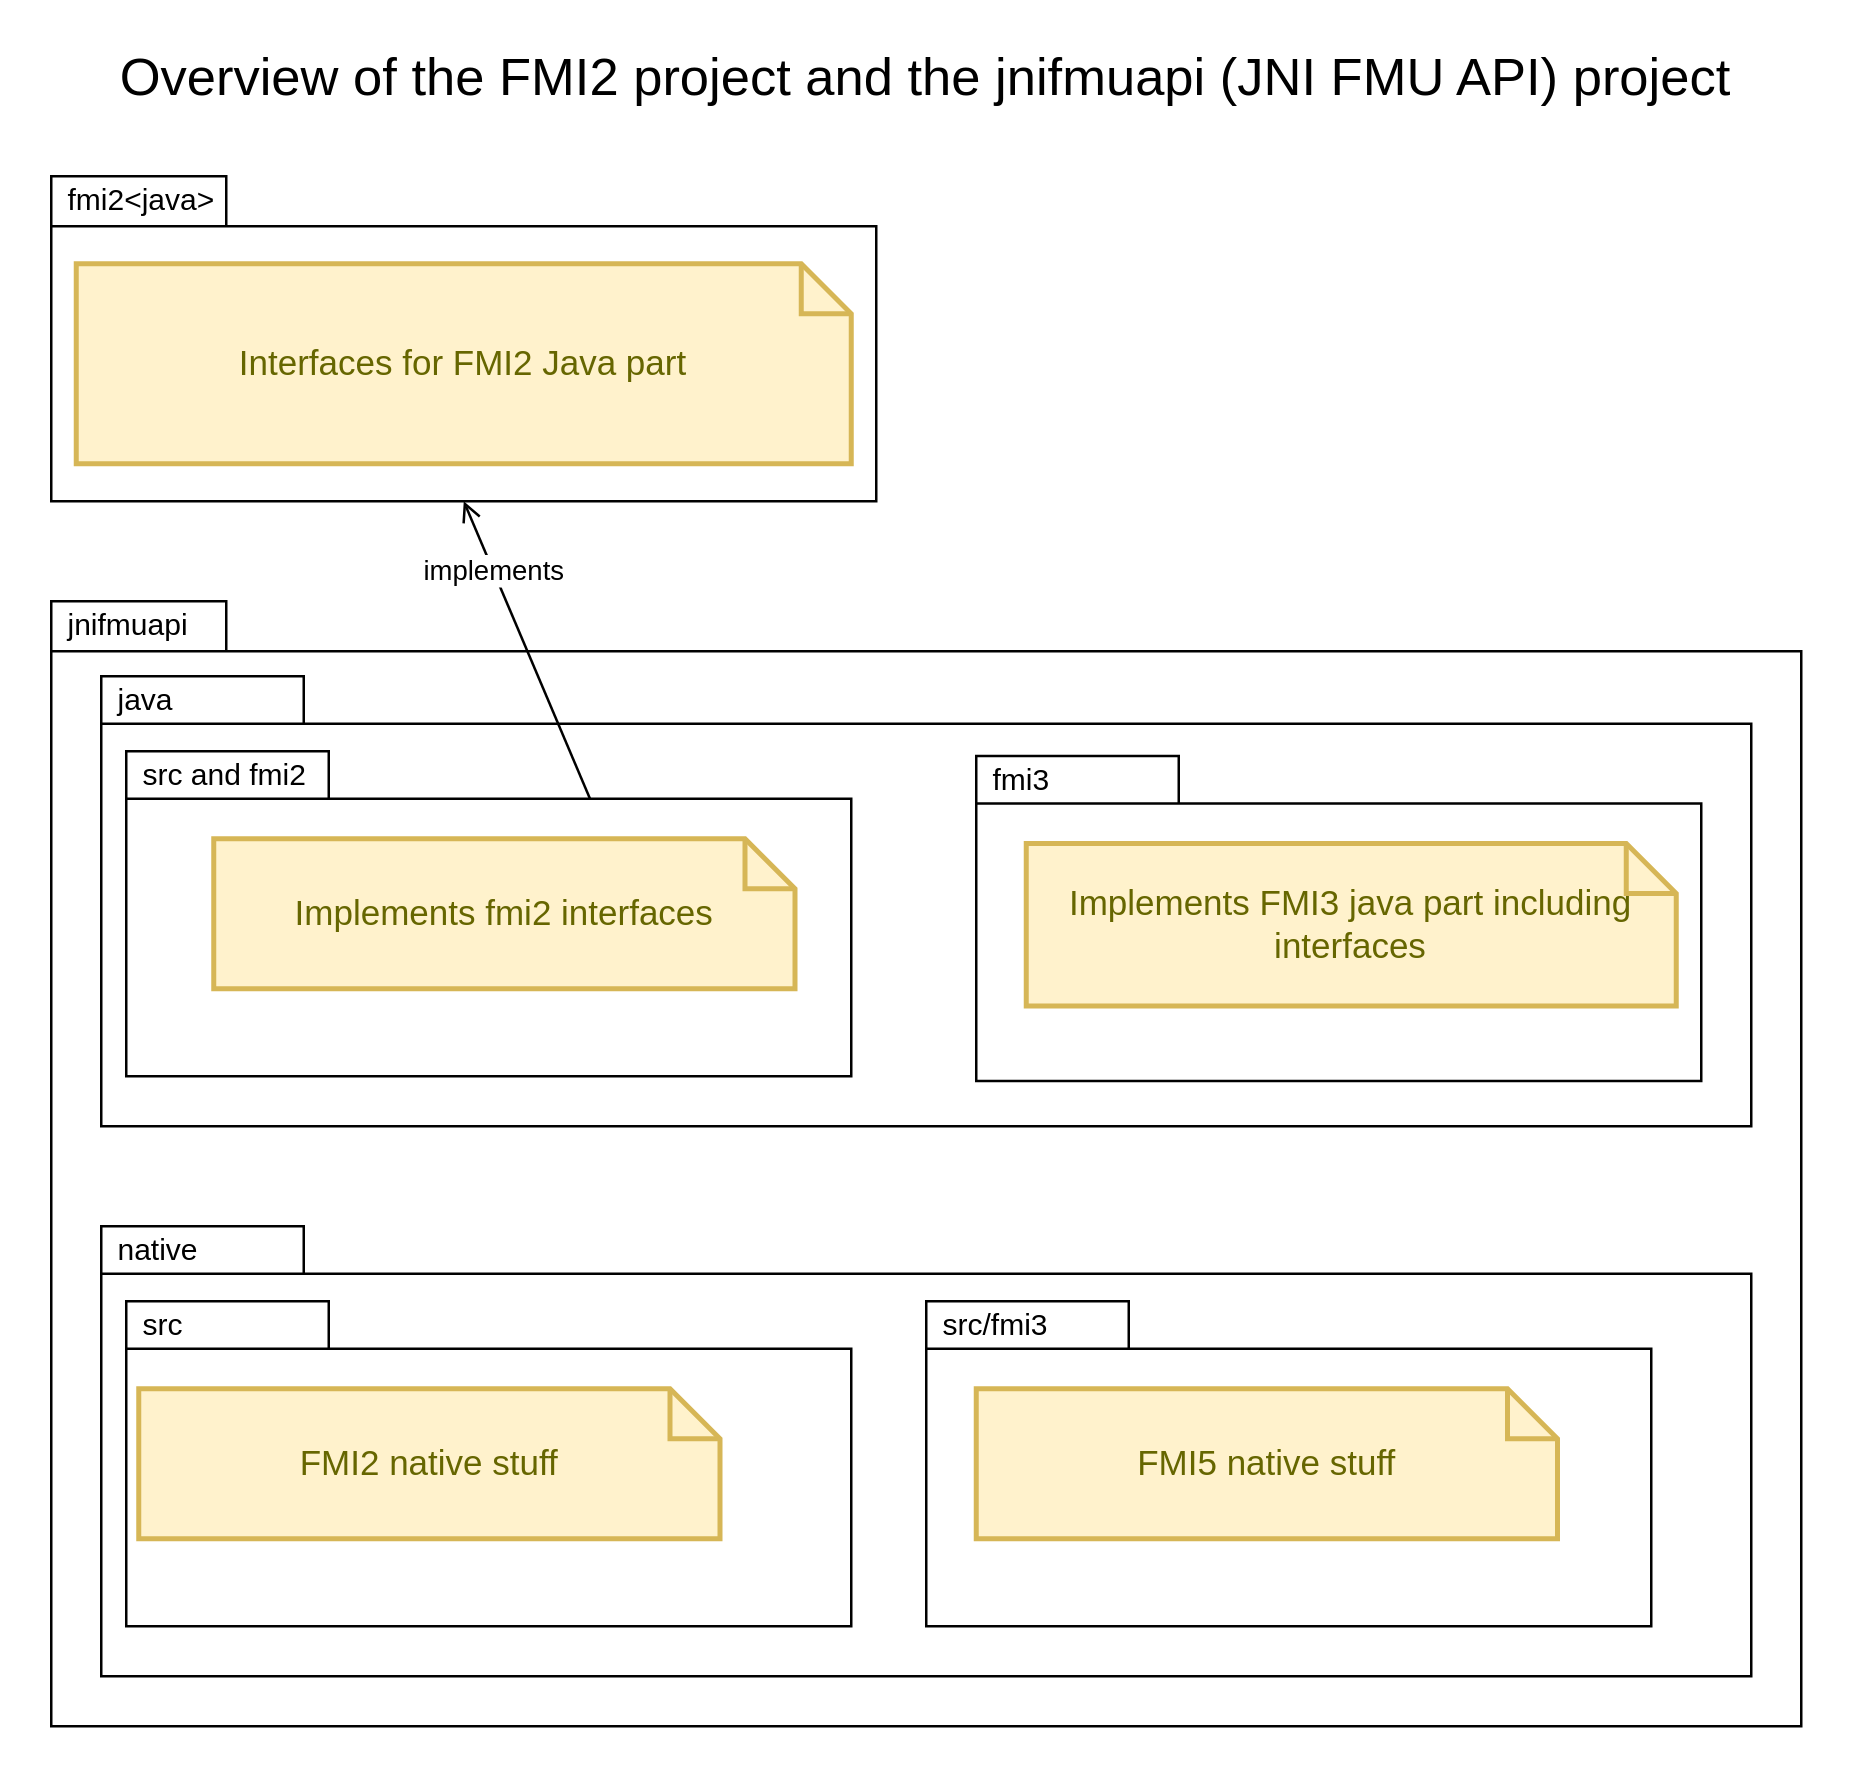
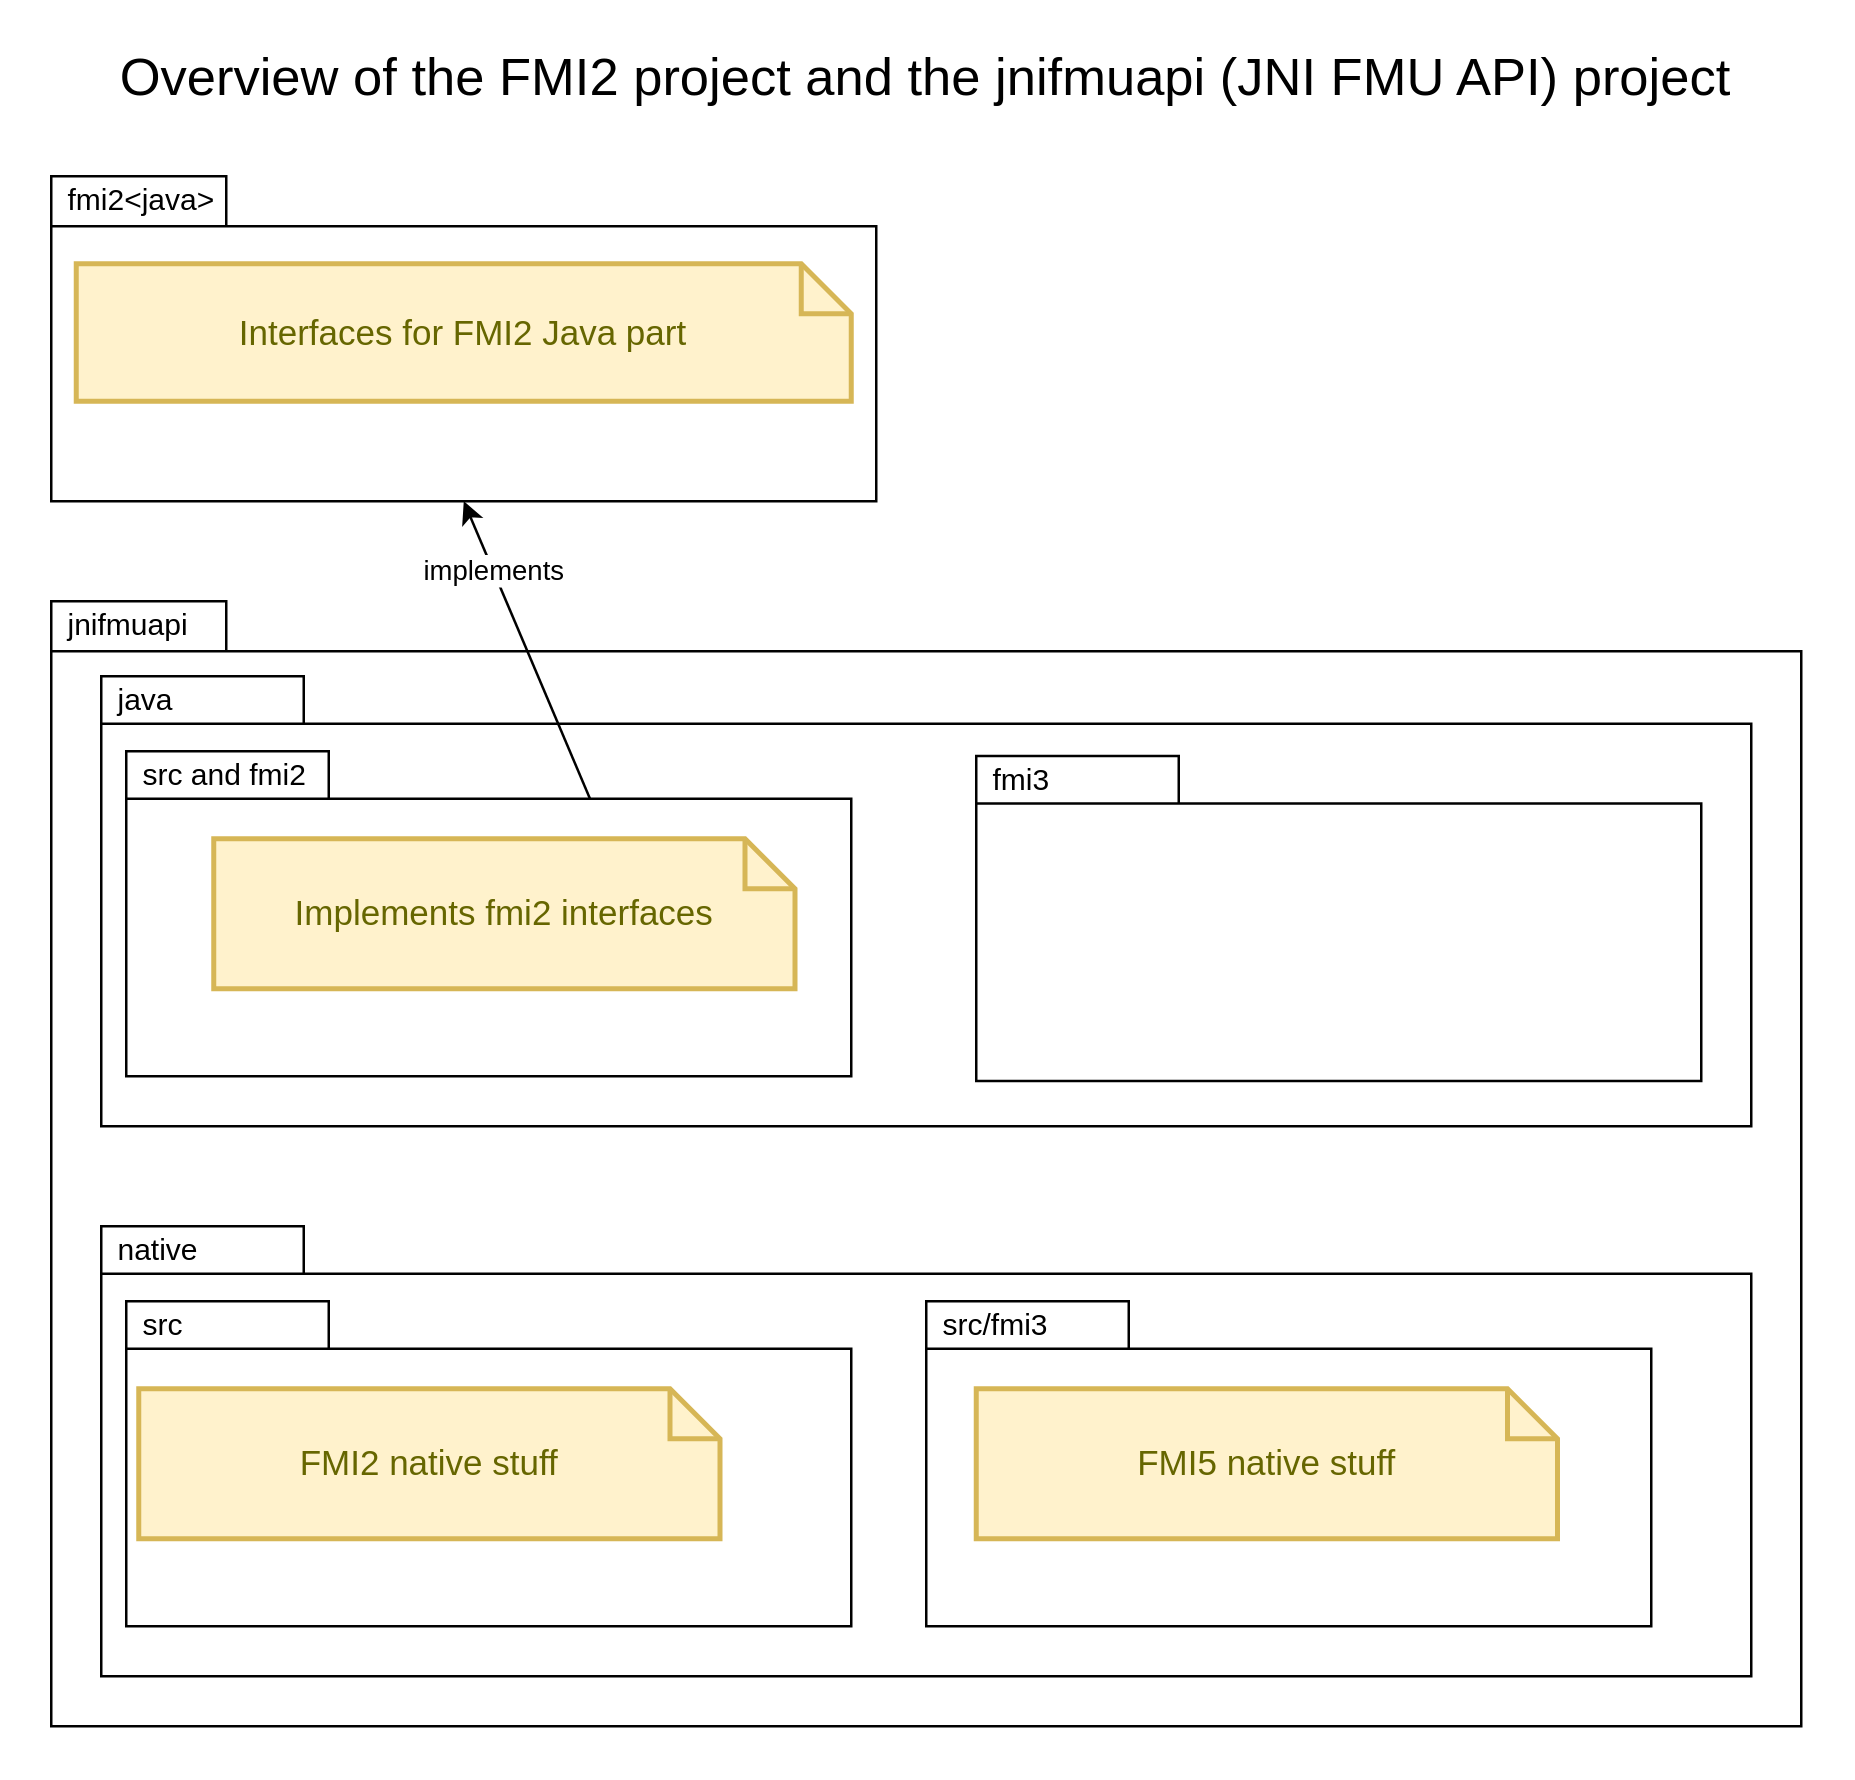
- <mxCell id="3" value="Interfaces for FMI2 Java part" style="shape=note;strokeWidth=2;fontSize=14;size=20;whiteSpace=wrap;html=1;fillColor=#fff2cc;strokeColor=#d6b656;fontColor=#666600;" vertex="1" parent="1"><mxGeometry x="30" y="105" width="310" height="80" as="geometry" /></mxCell>
+ <mxCell id="3" value="Interfaces for FMI2 Java part" style="shape=note;strokeWidth=2;fontSize=14;size=20;whiteSpace=wrap;html=1;fillColor=#fff2cc;strokeColor=#d6b656;fontColor=#666600;" vertex="1" parent="1"><mxGeometry x="30" y="105" width="310" height="55" as="geometry" /></mxCell>
- <mxCell id="9" style="rounded=0;orthogonalLoop=1;jettySize=auto;html=1;exitX=0;exitY=0;exitDx=185.5;exitDy=19;exitPerimeter=0;entryX=0.5;entryY=1;entryDx=0;entryDy=0;entryPerimeter=0;endArrow=open;" edge="1" parent="1" source="7" target="2"><mxGeometry relative="1" as="geometry" /></mxCell>
+ <mxCell id="9" style="rounded=0;orthogonalLoop=1;jettySize=auto;html=1;exitX=0;exitY=0;exitDx=185.5;exitDy=19;exitPerimeter=0;entryX=0.5;entryY=1;entryDx=0;entryDy=0;entryPerimeter=0;" edge="1" parent="1" source="7" target="2"><mxGeometry relative="1" as="geometry" /></mxCell>
- <mxCell id="13" value="Implements FMI3 java part including interfaces" style="shape=note;strokeWidth=2;fontSize=14;size=20;whiteSpace=wrap;html=1;fillColor=#fff2cc;strokeColor=#d6b656;fontColor=#666600;" vertex="1" parent="11"><mxGeometry x="20" y="35" width="260" height="65" as="geometry" /></mxCell>
